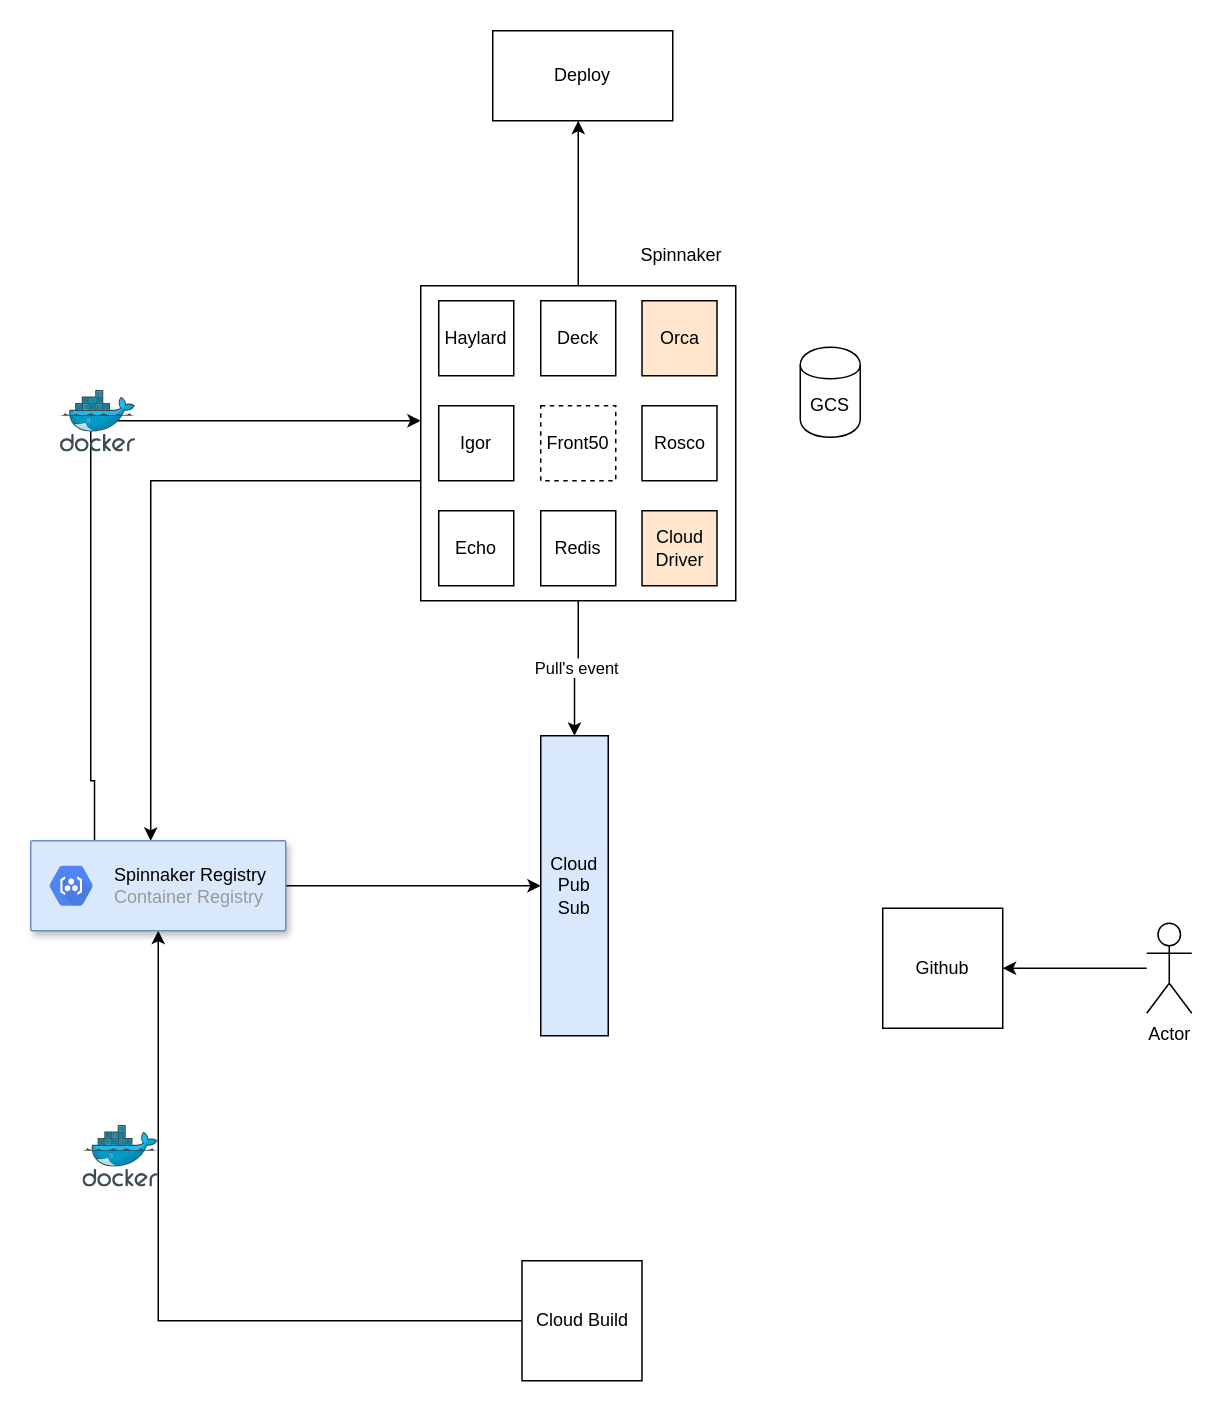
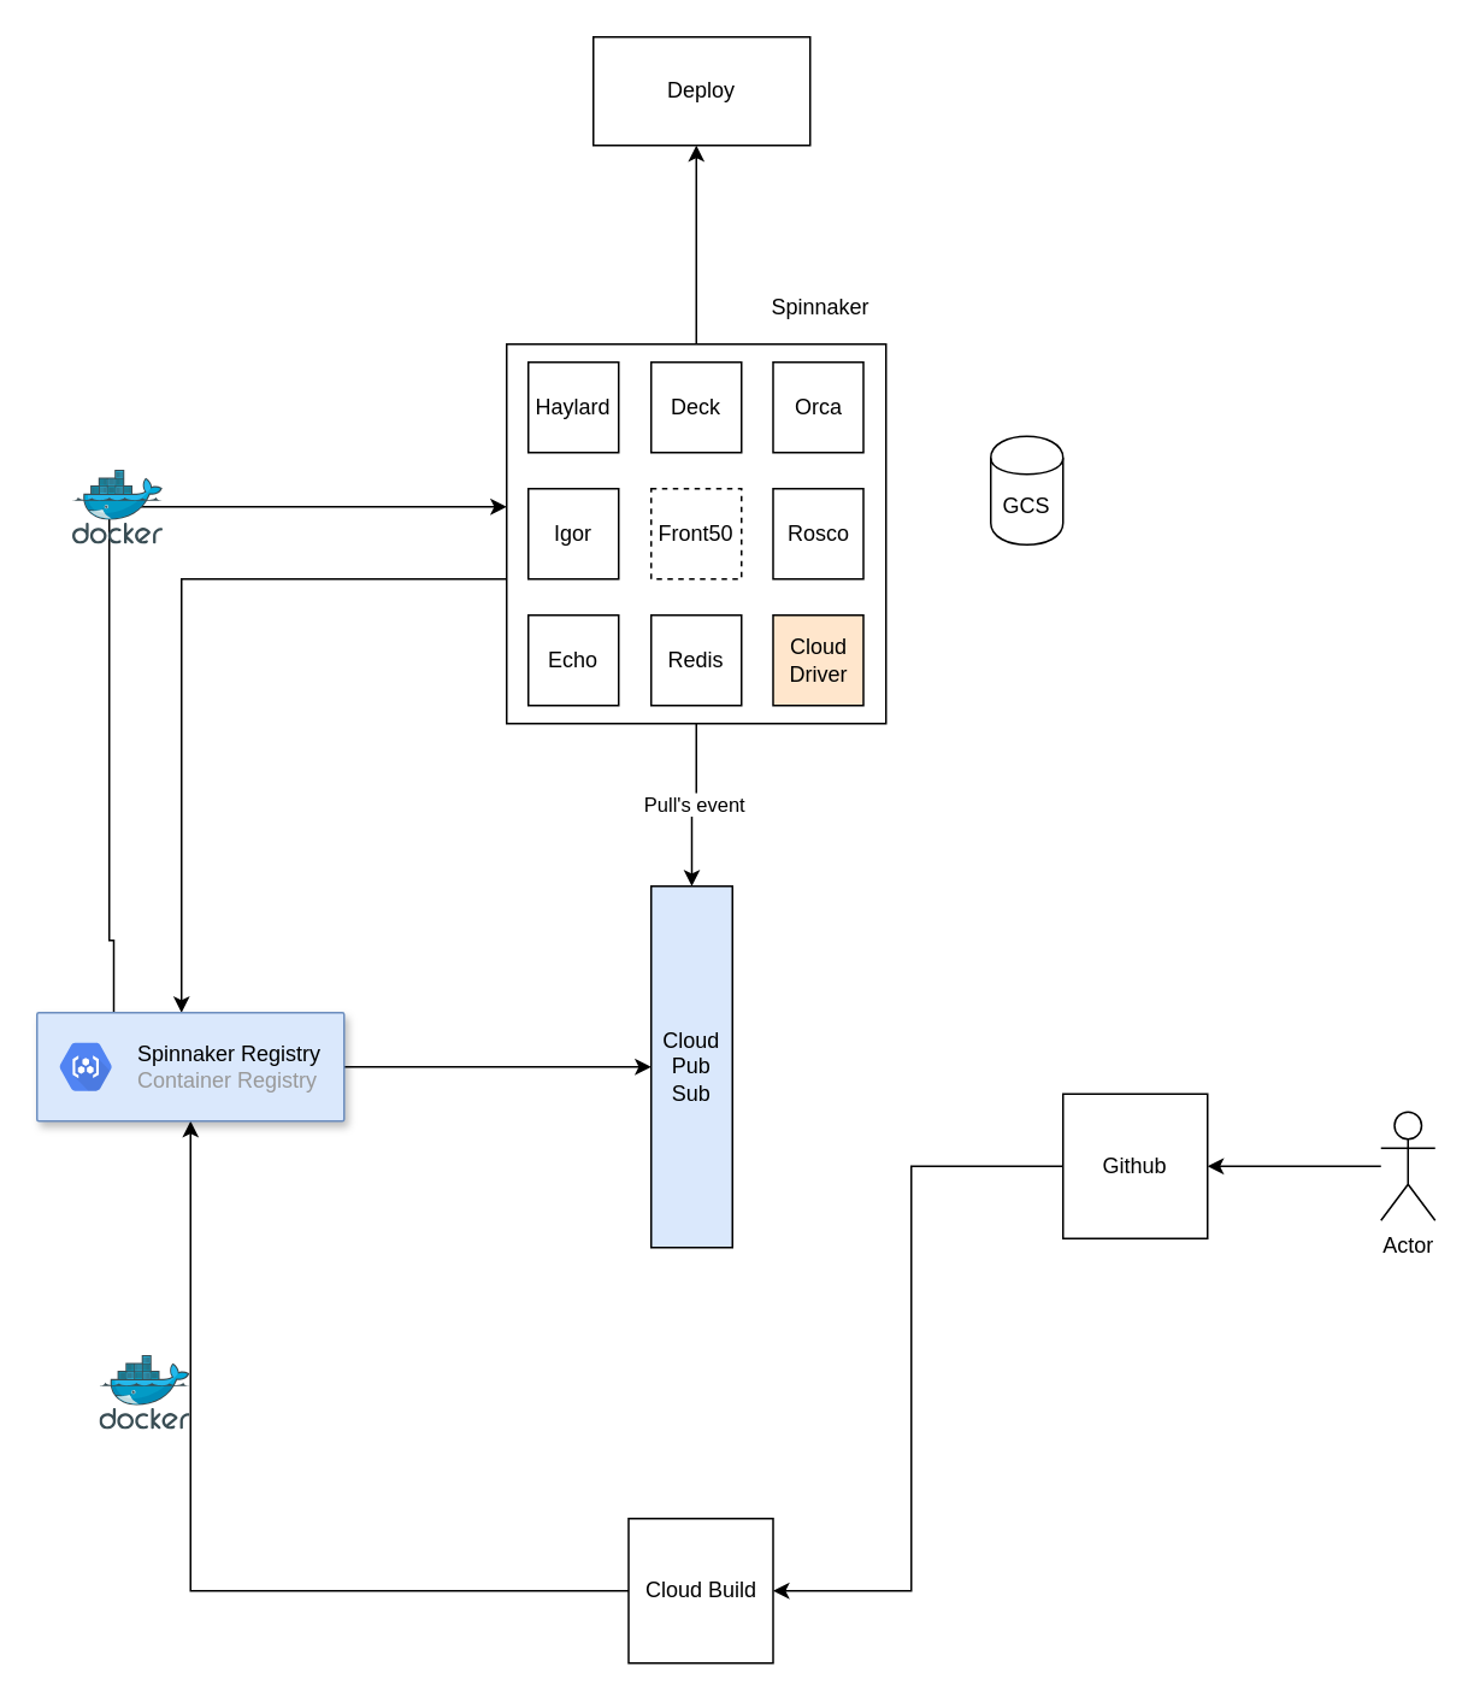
- <mxCell id="27" value="Orca" style="whiteSpace=wrap;html=1;aspect=fixed;fillColor=#ffe6cc;" parent="1" vertex="1"><mxGeometry x="427.5" y="200" width="50" height="50" as="geometry" /></mxCell>
+ <mxCell id="27" value="Orca" style="whiteSpace=wrap;html=1;aspect=fixed;" parent="1" vertex="1"><mxGeometry x="427.5" y="200" width="50" height="50" as="geometry" /></mxCell>
- <mxCell id="10" value="GCS" style="shape=cylinder;whiteSpace=wrap;html=1;boundedLbl=1;backgroundOutline=1;" parent="1" vertex="1"><mxGeometry x="533" y="231" width="40" height="60" as="geometry" /></mxCell>
+ <mxCell id="10" value="GCS" style="shape=cylinder;whiteSpace=wrap;html=1;boundedLbl=1;backgroundOutline=1;" parent="1" vertex="1"><mxGeometry x="548" y="241" width="40" height="60" as="geometry" /></mxCell>
+ <mxCell id="8" style="edgeStyle=orthogonalEdgeStyle;rounded=0;orthogonalLoop=1;jettySize=auto;html=1;entryX=1;entryY=0.5;entryDx=0;entryDy=0;" parent="1" source="9" target="7" edge="1"><mxGeometry relative="1" as="geometry"><Array as="points"><mxPoint x="504" y="645" /><mxPoint x="504" y="880" /></Array></mxGeometry></mxCell>
